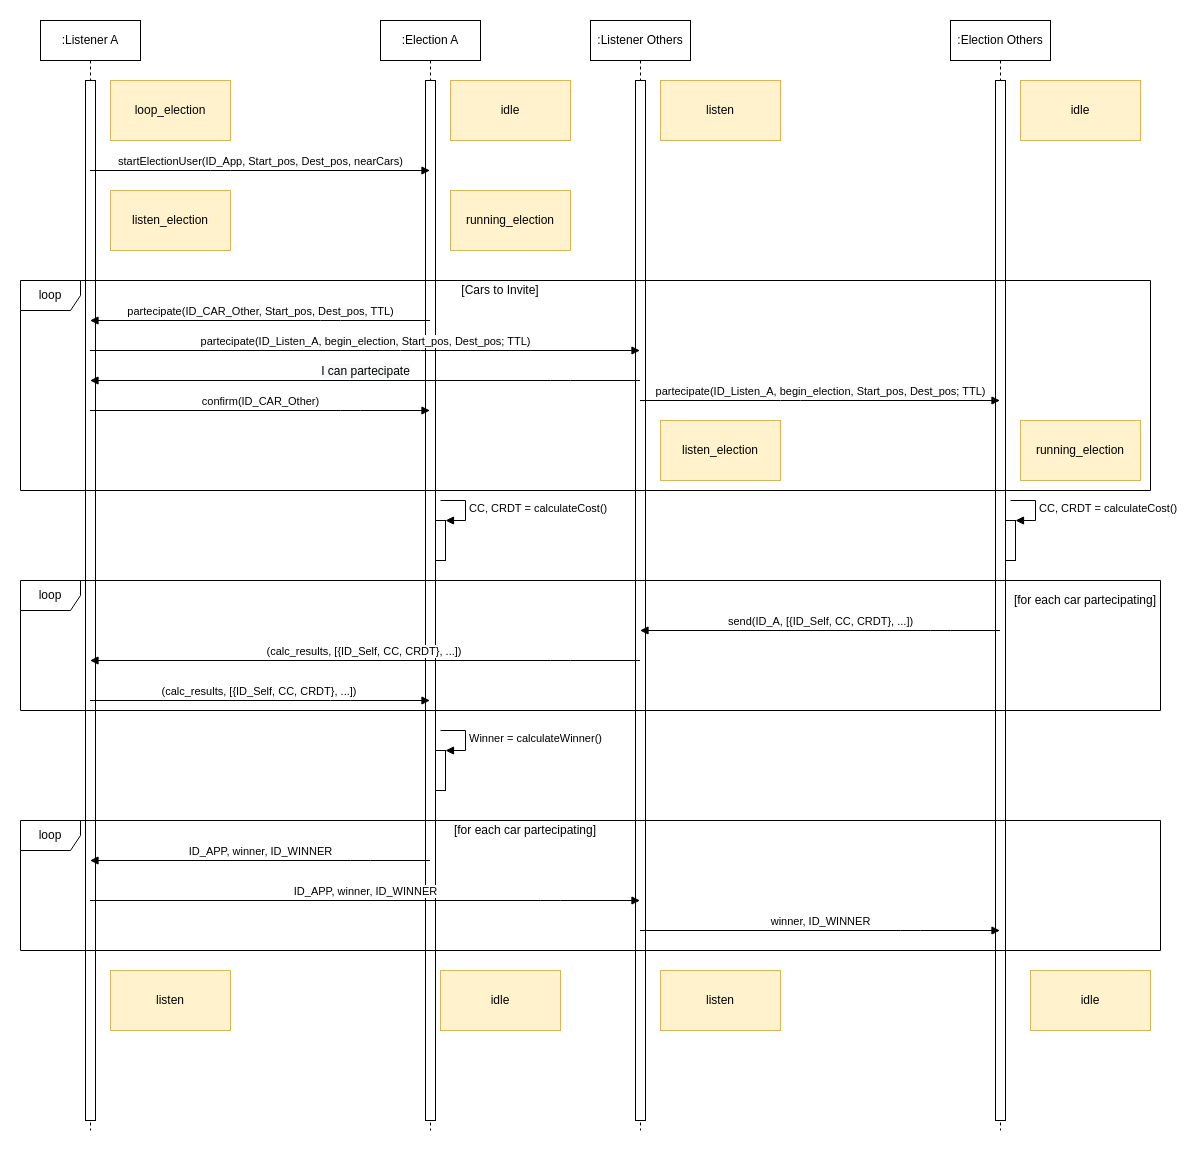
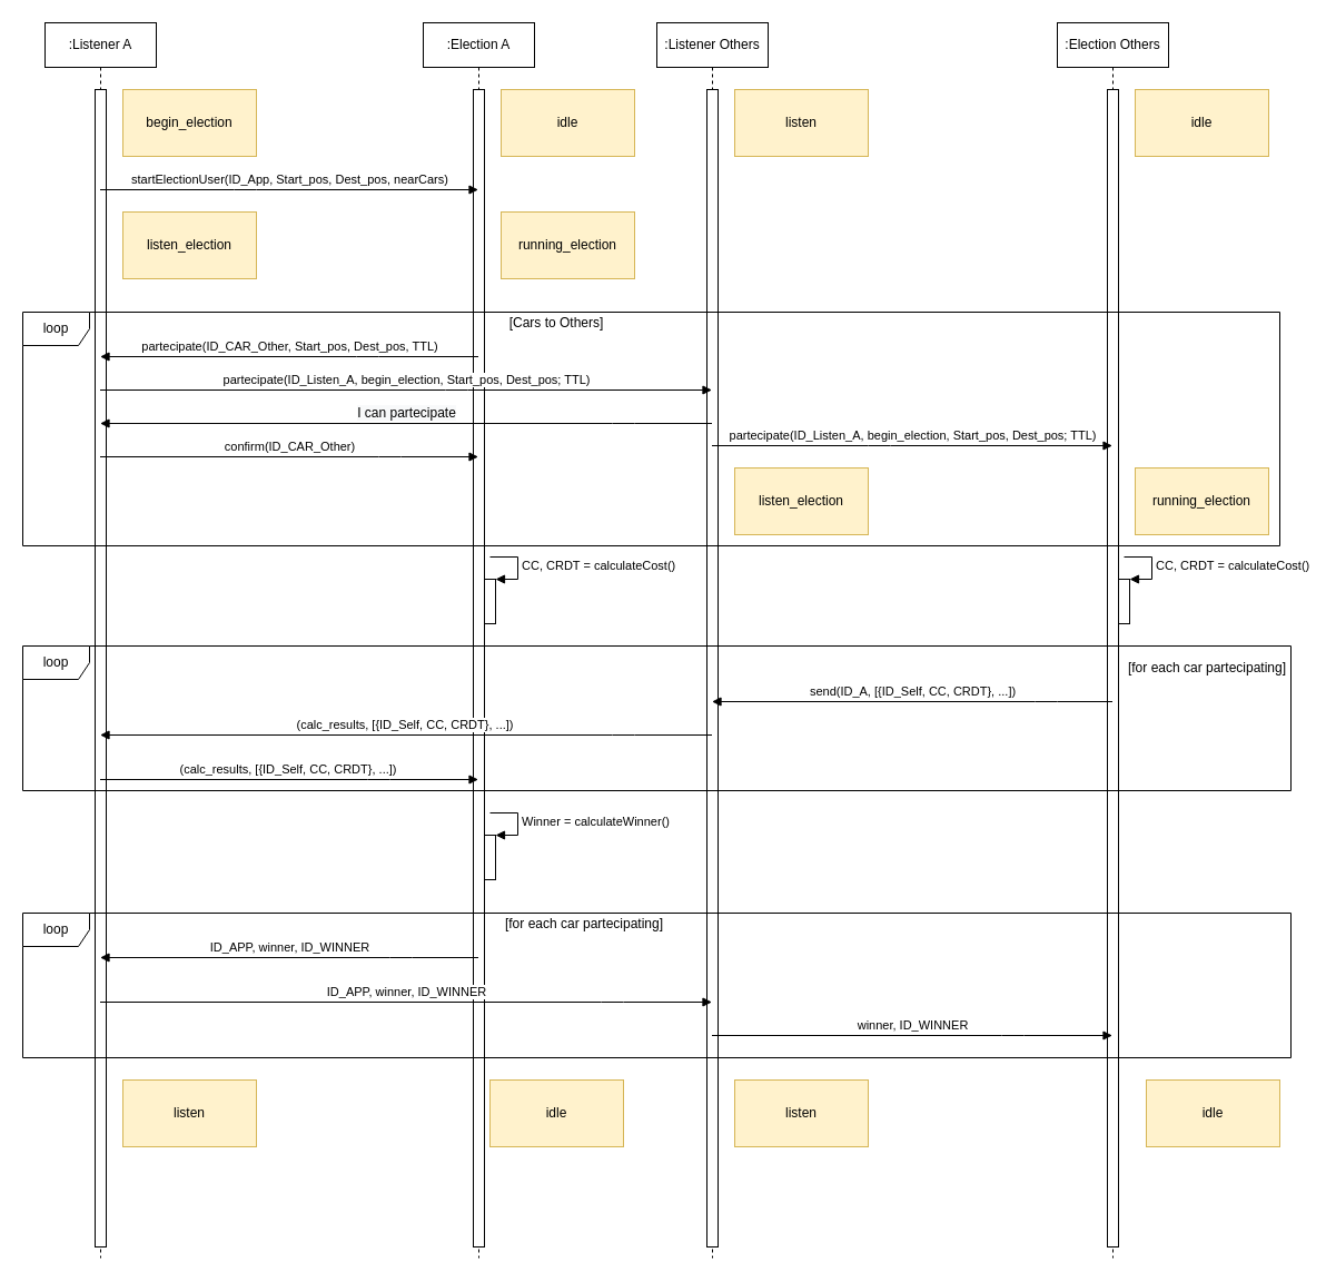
- <mxCell id="10" value="loop_election" style="rounded=0;whiteSpace=wrap;html=1;fillColor=#fff2cc;strokeColor=#d6b656;" vertex="1" parent="1"><mxGeometry x="110" y="80" width="120" height="60" as="geometry" /></mxCell>
+ <mxCell id="10" value="begin_election" style="rounded=0;whiteSpace=wrap;html=1;fillColor=#fff2cc;strokeColor=#d6b656;" vertex="1" parent="1"><mxGeometry x="110" y="80" width="120" height="60" as="geometry" /></mxCell>
- <mxCell id="28" value="[Cars to Invite]" style="text;html=1;strokeColor=none;fillColor=none;align=center;verticalAlign=middle;whiteSpace=wrap;rounded=0;" vertex="1" parent="1"><mxGeometry x="450" y="280" width="100" height="20" as="geometry" /></mxCell>
+ <mxCell id="28" value="[Cars to Others]" style="text;html=1;strokeColor=none;fillColor=none;align=center;verticalAlign=middle;whiteSpace=wrap;rounded=0;" vertex="1" parent="1"><mxGeometry x="450" y="280" width="100" height="20" as="geometry" /></mxCell>
